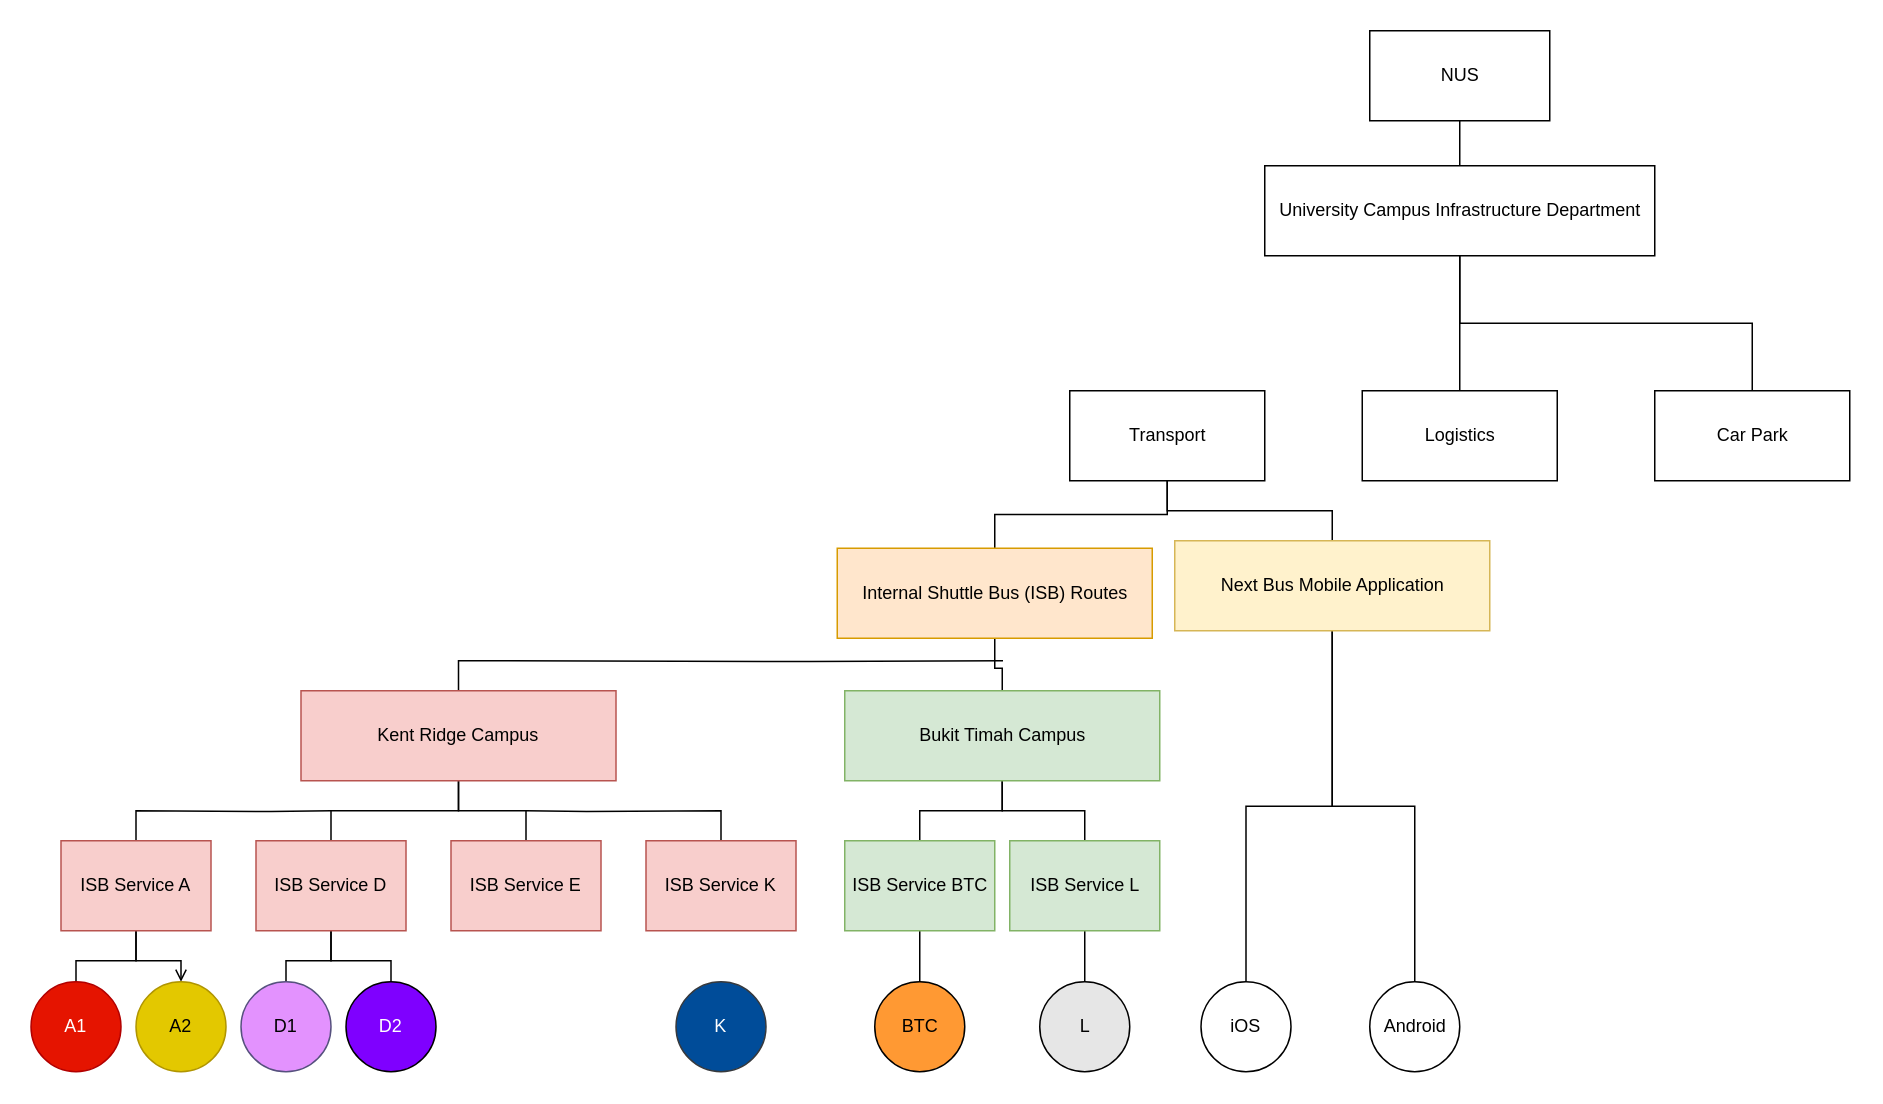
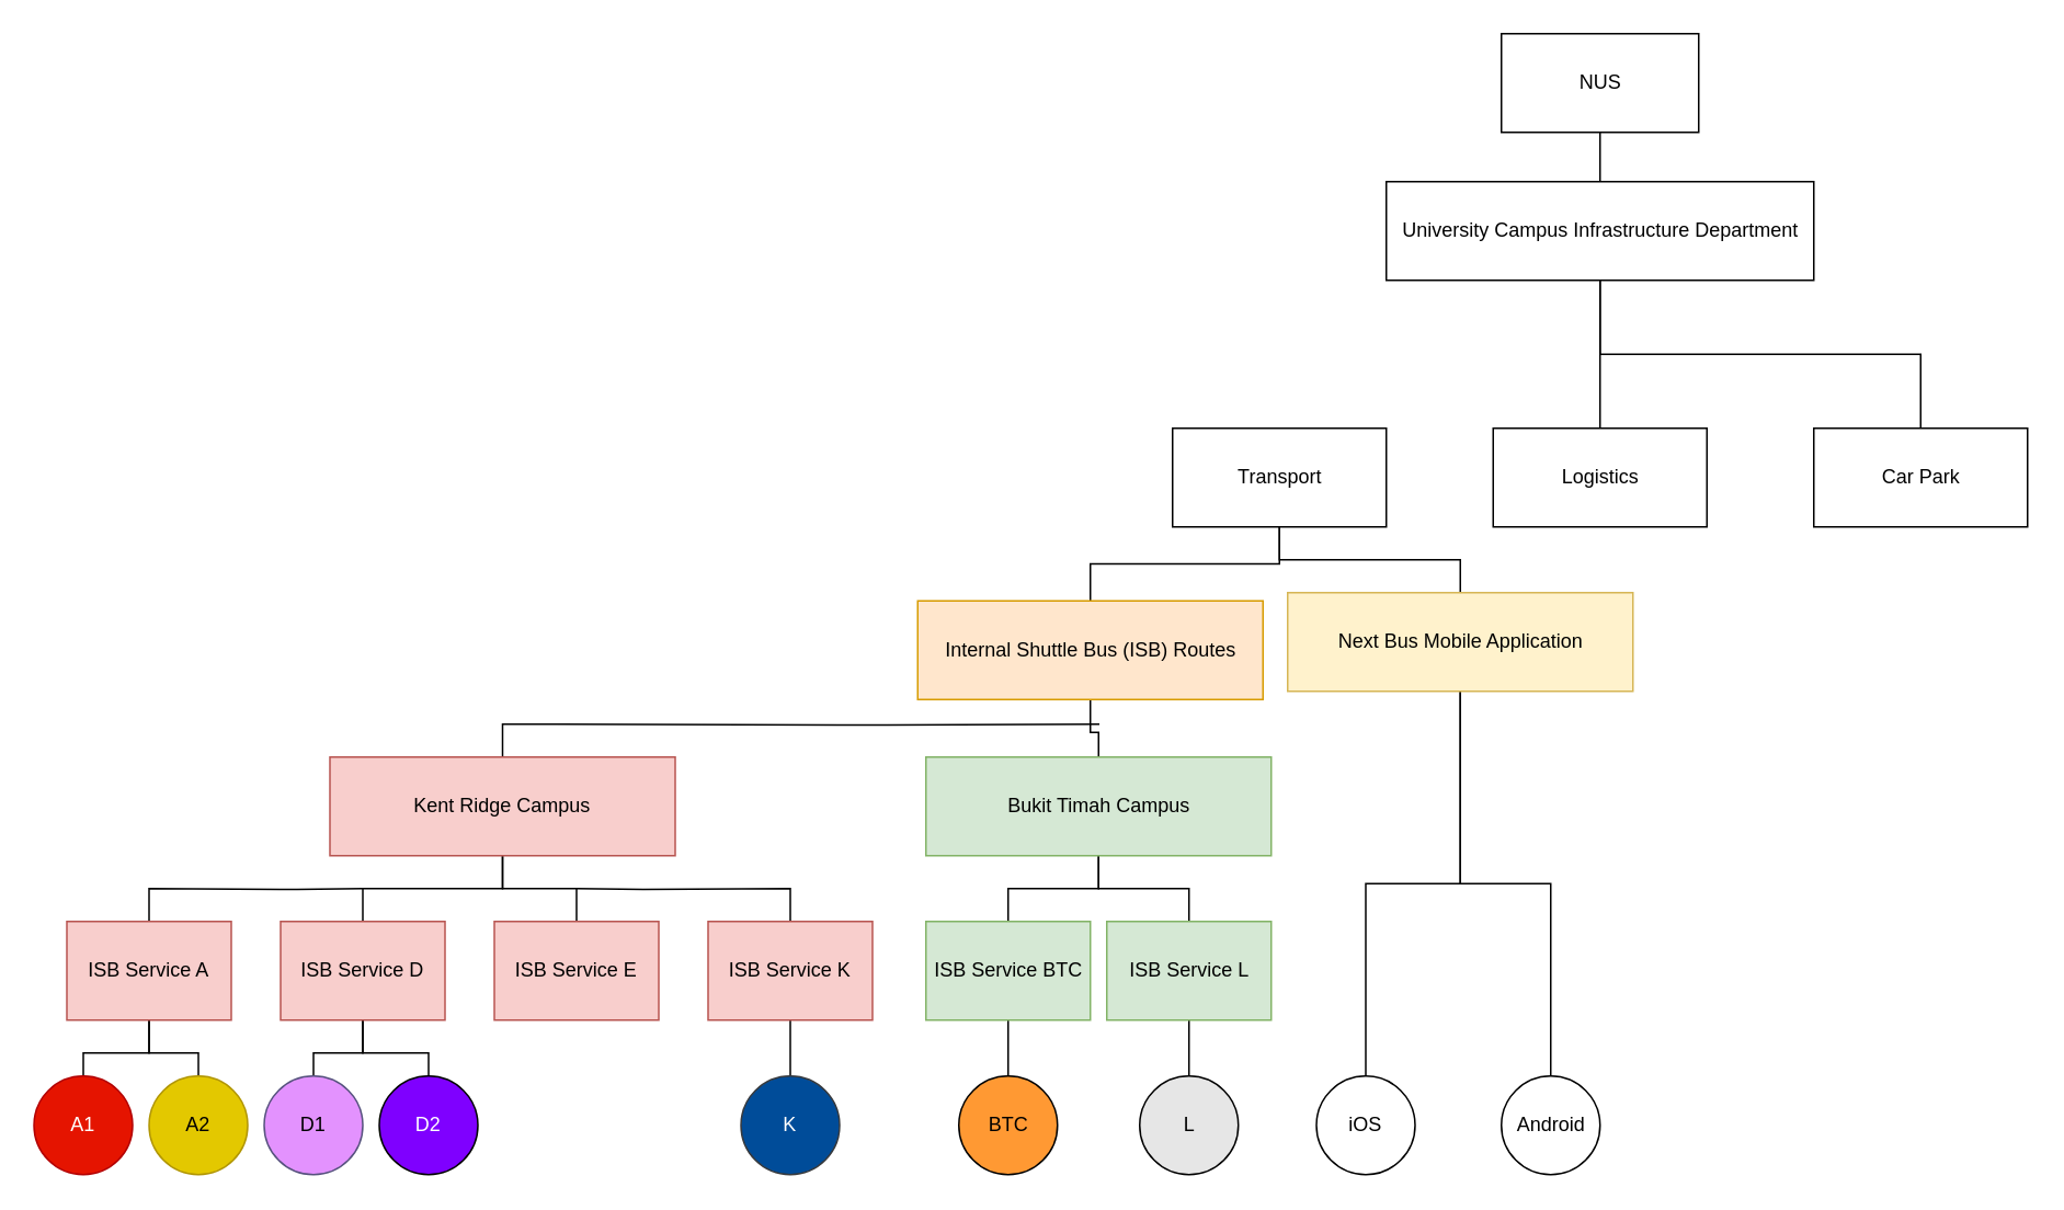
+ <mxCell id="33" style="edgeStyle=orthogonalEdgeStyle;rounded=0;orthogonalLoop=1;jettySize=auto;html=1;entryX=0.5;entryY=0;entryDx=0;entryDy=0;endArrow=none;endFill=0;" edge="1" parent="1" source="34" target="43"><mxGeometry relative="1" as="geometry" /></mxCell>
- <mxCell id="27" style="edgeStyle=orthogonalEdgeStyle;rounded=0;orthogonalLoop=1;jettySize=auto;html=1;endArrow=open;endFill=0;" edge="1" parent="1" source="28" target="40"><mxGeometry relative="1" as="geometry" /></mxCell>
+ <mxCell id="27" style="edgeStyle=orthogonalEdgeStyle;rounded=0;orthogonalLoop=1;jettySize=auto;html=1;endArrow=none;endFill=0;" edge="1" parent="1" source="28" target="40"><mxGeometry relative="1" as="geometry" /></mxCell>
